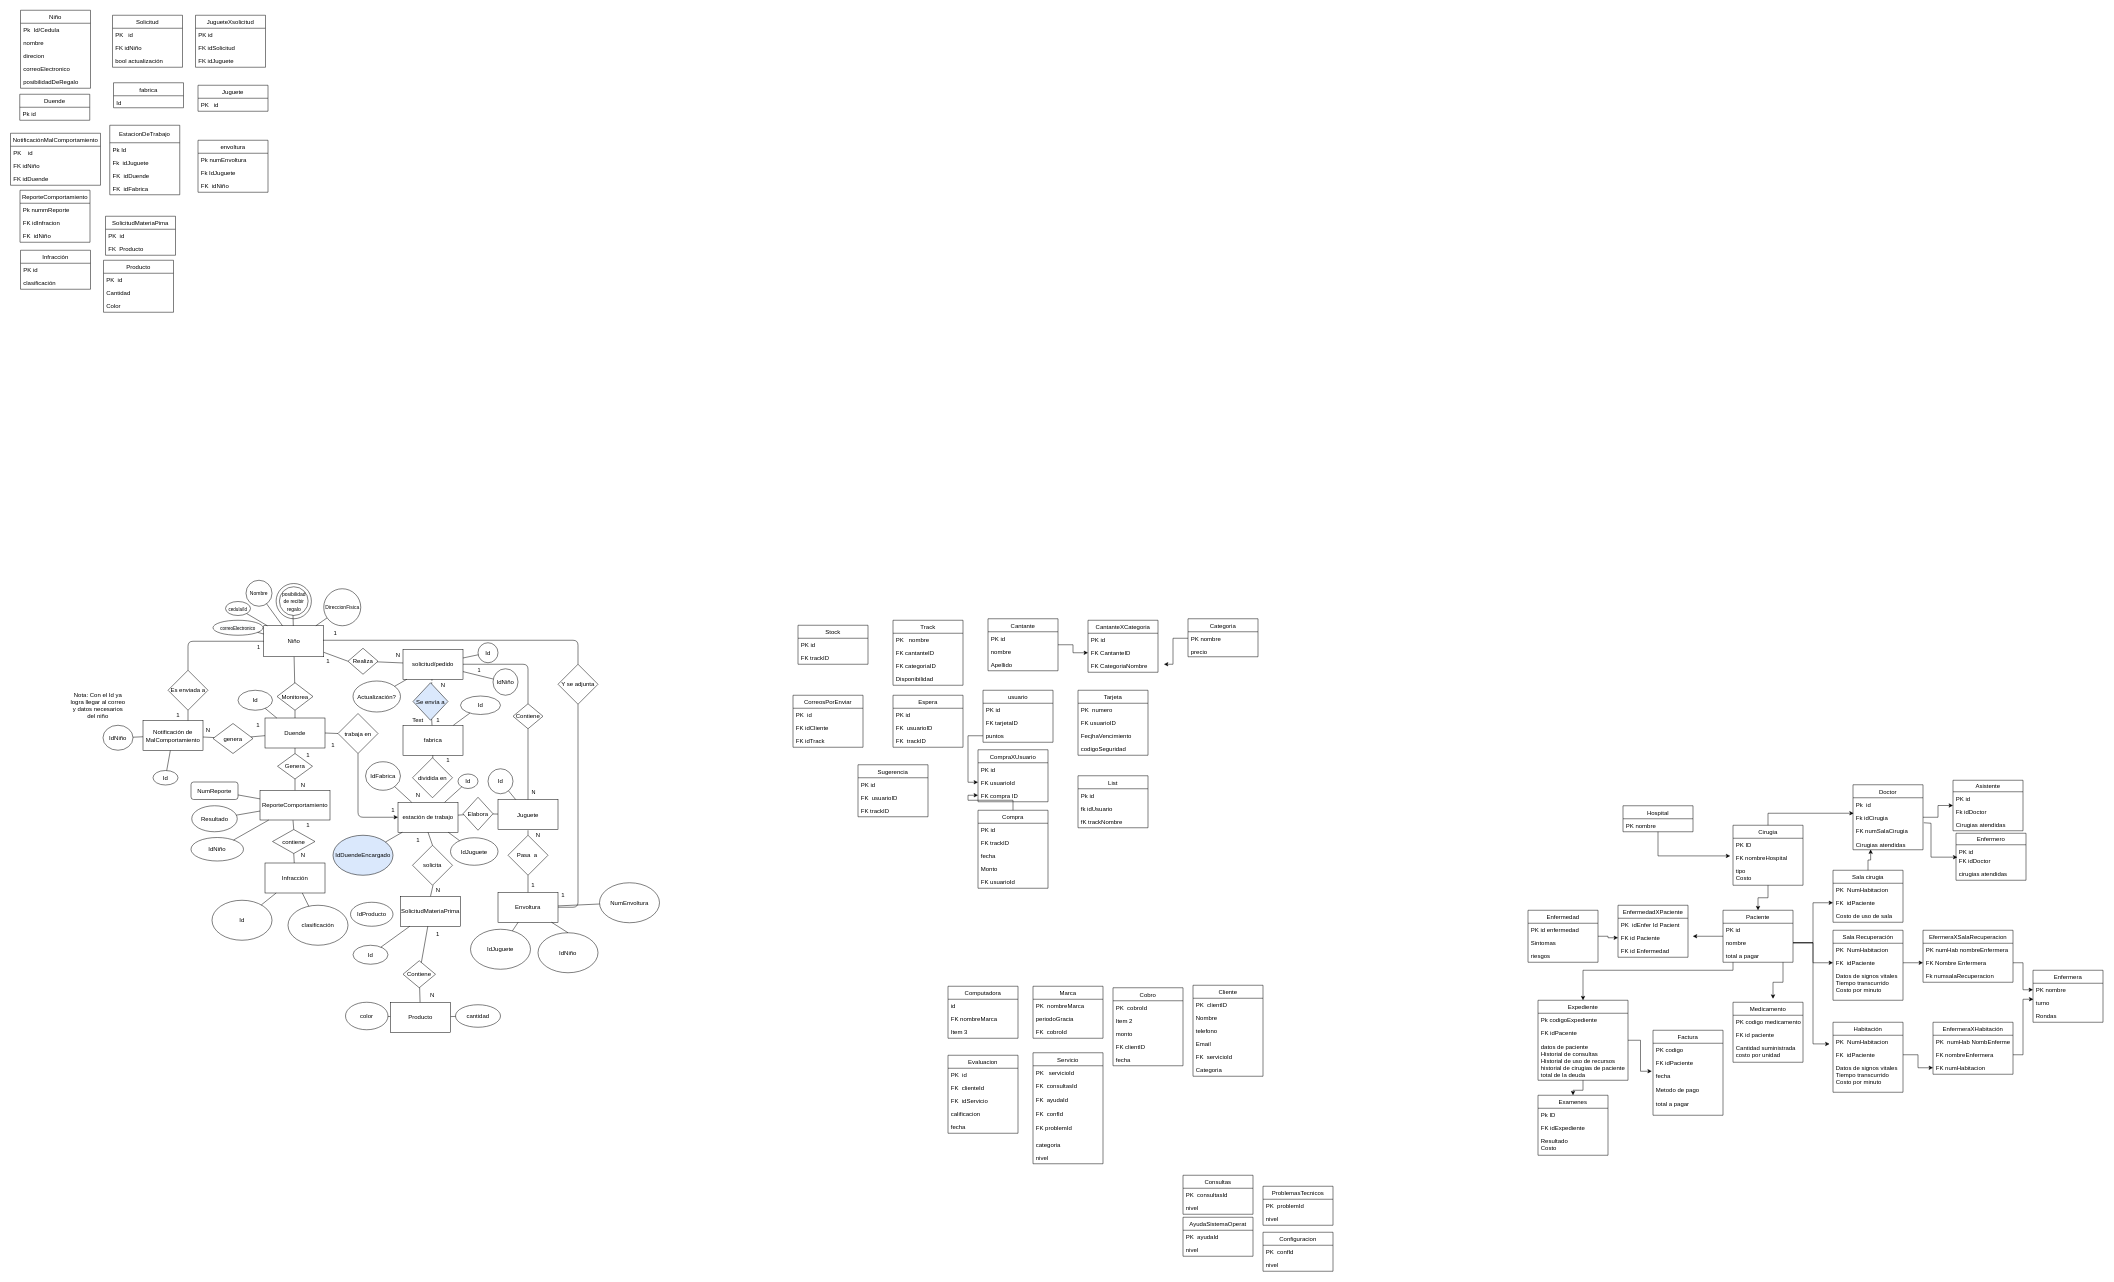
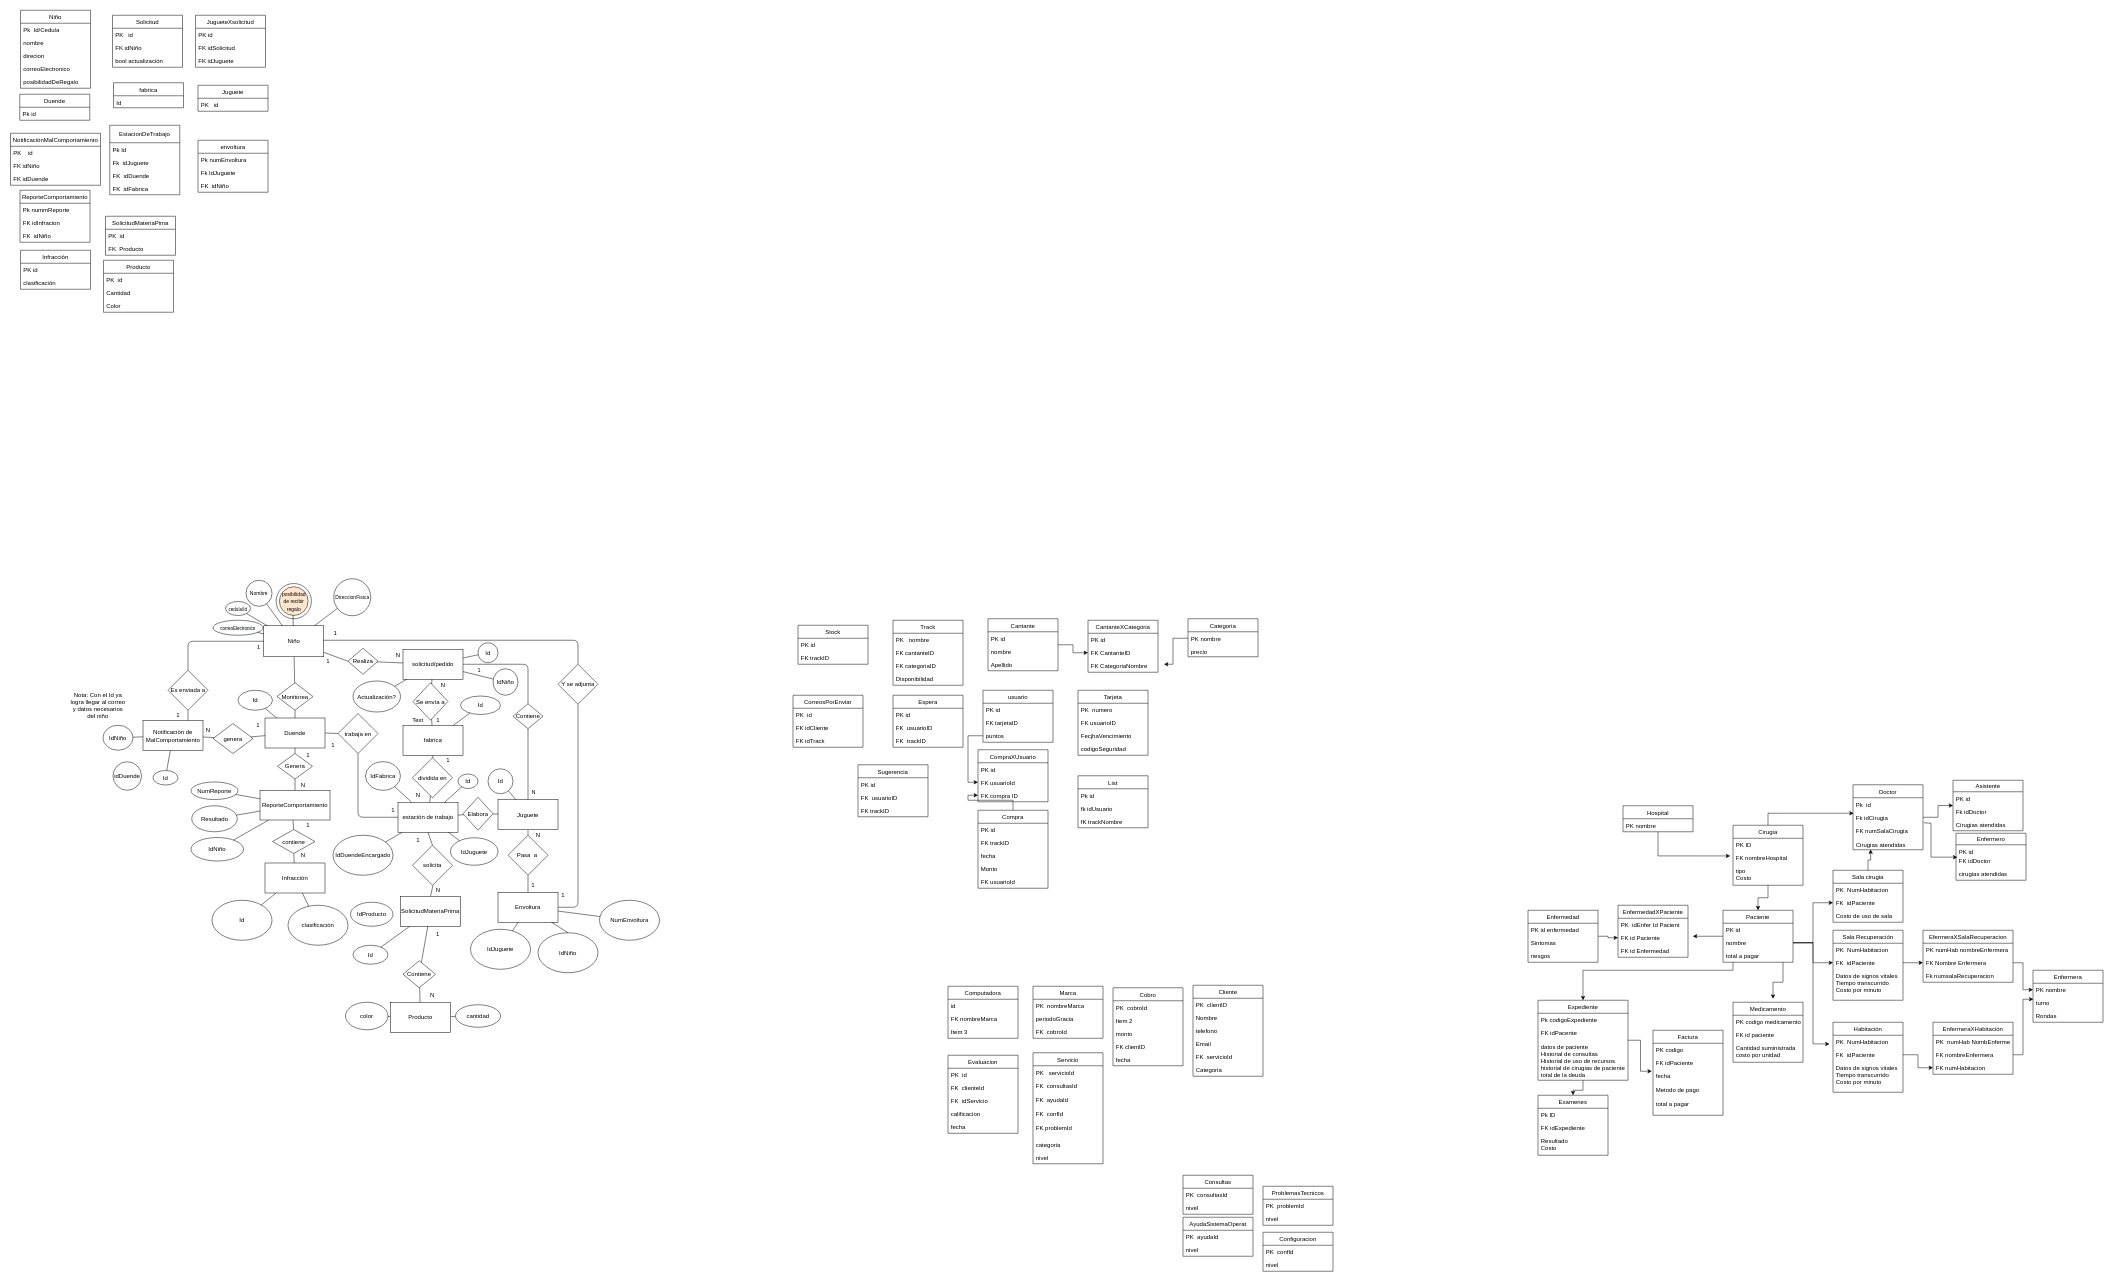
- <mxCell id="205" value="&lt;font style=&quot;font-size: 10px&quot;&gt;posibilidad de recibir regalo&lt;/font&gt;" style="ellipse;whiteSpace=wrap;html=1;aspect=fixed;" vertex="1" parent="1"><mxGeometry x="557.75" y="1173" width="57.5" height="57.5" as="geometry" /></mxCell>
+ <mxCell id="205" value="&lt;font style=&quot;font-size: 10px&quot;&gt;posibilidad de recibir regalo&lt;/font&gt;" style="ellipse;whiteSpace=wrap;html=1;aspect=fixed;fillColor=#ffe6cc;" vertex="1" parent="1"><mxGeometry x="557.75" y="1173" width="57.5" height="57.5" as="geometry" /></mxCell>
- <mxCell id="253" value="&lt;font style=&quot;font-size: 10px&quot;&gt;DireccionFisica&lt;/font&gt;" style="ellipse;whiteSpace=wrap;html=1;aspect=fixed;" vertex="1" parent="1"><mxGeometry x="646.5" y="1177" width="74" height="74" as="geometry" /></mxCell>
+ <mxCell id="253" value="&lt;font style=&quot;font-size: 10px&quot;&gt;DireccionFisica&lt;/font&gt;" style="ellipse;whiteSpace=wrap;html=1;aspect=fixed;" vertex="1" parent="1"><mxGeometry x="666.5" y="1157" width="74" height="74" as="geometry" /></mxCell>
- <mxCell id="245" value="" style="endArrow=none;html=1;dashed=1;" edge="1" parent="1" source="194" target="209"><mxGeometry width="50" height="50" relative="1" as="geometry"><mxPoint x="735" y="1450" as="sourcePoint" /><mxPoint x="785" y="1400" as="targetPoint" /></mxGeometry></mxCell>
+ <mxCell id="245" value="" style="endArrow=none;html=1;" edge="1" parent="1" source="194" target="209"><mxGeometry width="50" height="50" relative="1" as="geometry"><mxPoint x="735" y="1450" as="sourcePoint" /><mxPoint x="785" y="1400" as="targetPoint" /></mxGeometry></mxCell>
- <mxCell id="209" value="Se envía a" style="rhombus;whiteSpace=wrap;html=1;fillColor=#dae8fc;" vertex="1" parent="1"><mxGeometry x="825" y="1365" width="70" height="75" as="geometry" /></mxCell>
+ <mxCell id="209" value="Se envía a" style="rhombus;whiteSpace=wrap;html=1;" vertex="1" parent="1"><mxGeometry x="825" y="1365" width="70" height="75" as="geometry" /></mxCell>
+ <mxCell id="265" value="idDuende" style="ellipse;whiteSpace=wrap;html=1;aspect=fixed;" vertex="1" parent="1"><mxGeometry x="225" y="1523" width="57" height="57" as="geometry" /></mxCell>
- <mxCell id="274" value="NumReporte" style="whiteSpace=wrap;html=1;rounded=1;" vertex="1" parent="1"><mxGeometry x="381" y="1563.5" width="94" height="35" as="geometry" /></mxCell>
+ <mxCell id="274" value="NumReporte" style="ellipse;whiteSpace=wrap;html=1;" vertex="1" parent="1"><mxGeometry x="381" y="1563.5" width="94" height="35" as="geometry" /></mxCell>
+ <mxCell id="248" value="" style="endArrow=none;html=1;" edge="1" parent="1" source="211" target="210"><mxGeometry width="50" height="50" relative="1" as="geometry"><mxPoint x="745" y="1590" as="sourcePoint" /><mxPoint x="795" y="1540" as="targetPoint" /></mxGeometry></mxCell>
- <mxCell id="213" value="" style="endArrow=classic;html=1;exitX=0.5;exitY=1;exitDx=0;exitDy=0;entryX=0;entryY=0.5;entryDx=0;entryDy=0;" edge="1" parent="1" source="212" target="211"><mxGeometry width="50" height="50" relative="1" as="geometry"><mxPoint x="745" y="1660" as="sourcePoint" /><mxPoint x="795" y="1610" as="targetPoint" /><Array as="points"><mxPoint x="715" y="1634" /></Array></mxGeometry></mxCell>
+ <mxCell id="213" value="" style="endArrow=none;html=1;exitX=0.5;exitY=1;exitDx=0;exitDy=0;entryX=0;entryY=0.5;entryDx=0;entryDy=0;" edge="1" parent="1" source="212" target="211"><mxGeometry width="50" height="50" relative="1" as="geometry"><mxPoint x="745" y="1660" as="sourcePoint" /><mxPoint x="795" y="1610" as="targetPoint" /><Array as="points"><mxPoint x="715" y="1634" /></Array></mxGeometry></mxCell>
- <mxCell id="266" value="IdDuendeEncargado" style="ellipse;whiteSpace=wrap;html=1;fillColor=#dae8fc;" vertex="1" parent="1"><mxGeometry x="665" y="1670" width="120" height="80" as="geometry" /></mxCell>
+ <mxCell id="266" value="IdDuendeEncargado" style="ellipse;whiteSpace=wrap;html=1;" vertex="1" parent="1"><mxGeometry x="665" y="1670" width="120" height="80" as="geometry" /></mxCell>
- <mxCell id="286" value="NumEnvoltura" style="ellipse;whiteSpace=wrap;html=1;" vertex="1" parent="1"><mxGeometry x="1198" y="1765" width="120" height="80" as="geometry" /></mxCell>
+ <mxCell id="286" value="NumEnvoltura" style="ellipse;whiteSpace=wrap;html=1;" vertex="1" parent="1"><mxGeometry x="1198" y="1800" width="120" height="80" as="geometry" /></mxCell>
